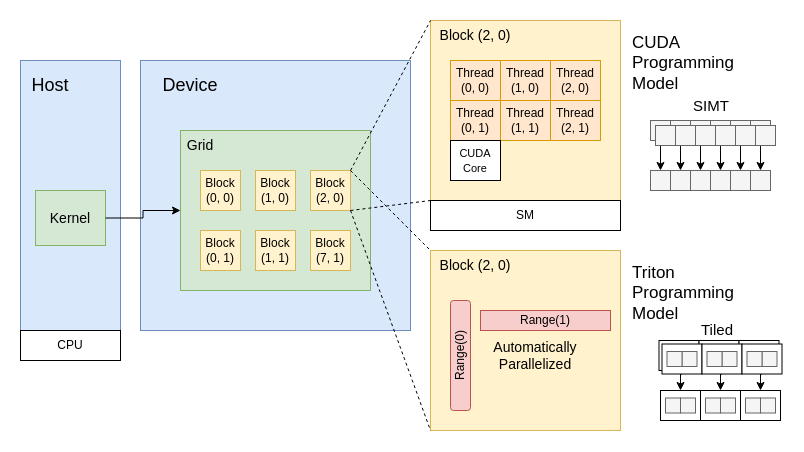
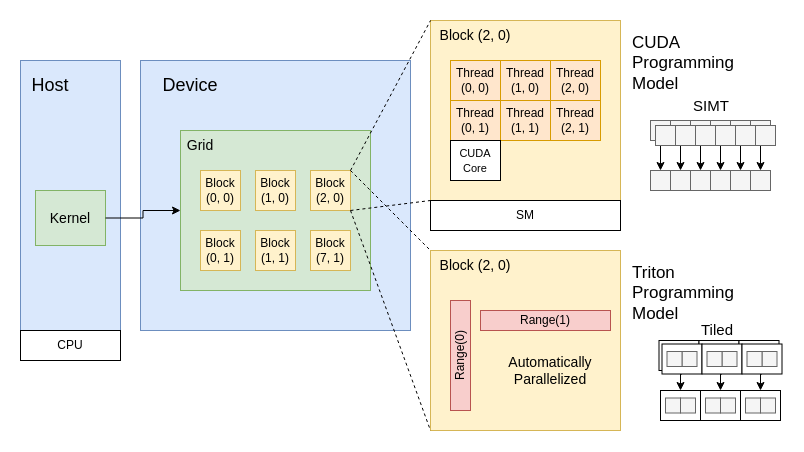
- <mxCell id="34" value="Range(0)" style="whiteSpace=wrap;html=1;fillColor=#f8cecc;strokeColor=#b85450;horizontal=0;rounded=1;" vertex="1" parent="1"><mxGeometry x="450" y="300" width="20" height="110" as="geometry" /></mxCell>
+ <mxCell id="34" value="Range(0)" style="rounded=0;whiteSpace=wrap;html=1;fillColor=#f8cecc;strokeColor=#b85450;horizontal=0;" vertex="1" parent="1"><mxGeometry x="450" y="300" width="20" height="110" as="geometry" /></mxCell>
- <mxCell id="36" value="Automatically&lt;div&gt;Parallelized&lt;/div&gt;" style="text;html=1;align=center;verticalAlign=middle;whiteSpace=wrap;rounded=0;fontSize=14;" vertex="1" parent="1"><mxGeometry x="490" y="340" width="90" height="30" as="geometry" /></mxCell>
+ <mxCell id="36" value="Automatically&lt;div&gt;Parallelized&lt;/div&gt;" style="text;html=1;align=center;verticalAlign=middle;whiteSpace=wrap;rounded=0;fontSize=14;" vertex="1" parent="1"><mxGeometry x="505" y="355" width="90" height="30" as="geometry" /></mxCell>
